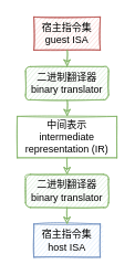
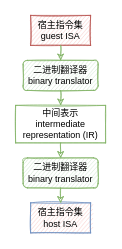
- <mxCell id="2" value="宿主指令集&lt;br&gt;host ISA" style="rounded=0;whiteSpace=wrap;html=1;sketch=1;fillColor=#dae8fc;strokeColor=#6c8ebf;" parent="1" vertex="1"><mxGeometry x="40" y="270" width="80" height="40" as="geometry" /></mxCell>
+ <mxCell id="2" value="宿主指令集&lt;br&gt;host ISA" style="rounded=0;whiteSpace=wrap;html=1;sketch=1;fillColor=#f8cecc;strokeColor=#6c8ebf;" parent="1" vertex="1"><mxGeometry x="40" y="270" width="80" height="40" as="geometry" /></mxCell>
